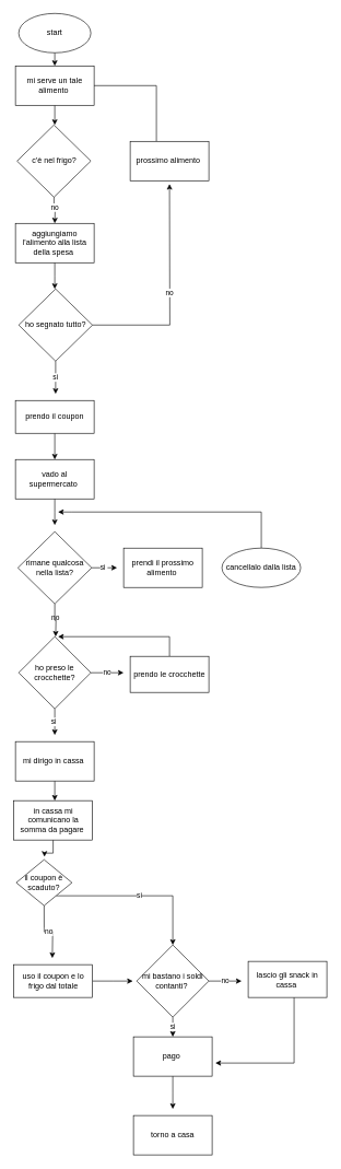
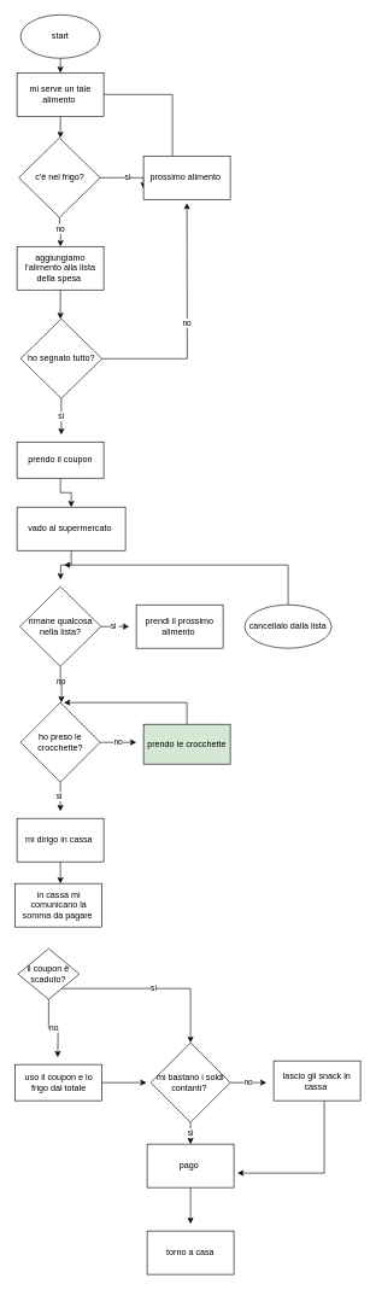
+ <mxCell id="6" value="si" style="edgeStyle=orthogonalEdgeStyle;rounded=0;orthogonalLoop=1;jettySize=auto;html=1;entryX=0;entryY=0.75;entryDx=0;entryDy=0;" parent="1" source="9" target="11" edge="1"><mxGeometry relative="1" as="geometry"><mxPoint x="168" y="230" as="targetPoint" /><Array as="points"><mxPoint x="198" y="245" /></Array></mxGeometry></mxCell>
- <mxCell id="20" value="vado al supermercato&amp;nbsp;" style="rounded=0;whiteSpace=wrap;html=1;" parent="1" vertex="1"><mxGeometry x="23" y="700" width="120" height="60" as="geometry" /></mxCell>
+ <mxCell id="20" value="vado al supermercato&amp;nbsp;" style="rounded=0;whiteSpace=wrap;html=1;" parent="1" vertex="1"><mxGeometry x="23" y="700" width="150" height="60" as="geometry" /></mxCell>
- <mxCell id="32" value="prendo le crocchette" style="rounded=0;whiteSpace=wrap;html=1;" parent="1" vertex="1"><mxGeometry x="198" y="1000" width="120" height="55" as="geometry" /></mxCell>
+ <mxCell id="32" value="prendo le crocchette" style="rounded=0;whiteSpace=wrap;html=1;fillColor=#d5e8d4;" parent="1" vertex="1"><mxGeometry x="198" y="1000" width="120" height="55" as="geometry" /></mxCell>
- <mxCell id="40" style="edgeStyle=orthogonalEdgeStyle;rounded=0;orthogonalLoop=1;jettySize=auto;html=1;entryX=0.507;entryY=-0.064;entryDx=0;entryDy=0;entryPerimeter=0;" parent="1" source="41" target="37" edge="1"><mxGeometry relative="1" as="geometry" /></mxCell>
